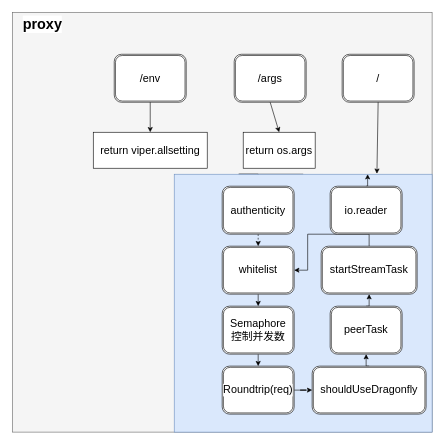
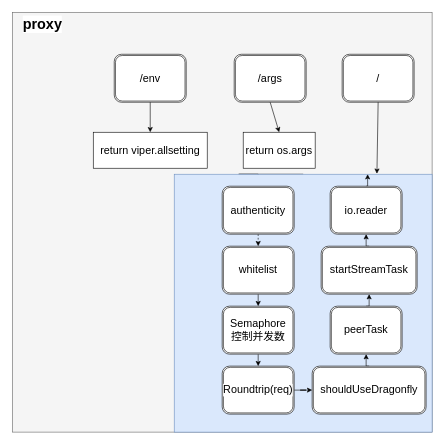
- <mxCell id="28" style="edgeStyle=orthogonalEdgeStyle;rounded=0;orthogonalLoop=1;jettySize=auto;html=1;exitX=0.5;exitY=0;exitDx=0;exitDy=0;fontSize=18;fontColor=#000000;" edge="1" parent="1" source="29" target="19"><mxGeometry relative="1" as="geometry" /></mxCell>
+ <mxCell id="28" style="edgeStyle=orthogonalEdgeStyle;rounded=0;orthogonalLoop=1;jettySize=auto;html=1;exitX=0.5;exitY=0;exitDx=0;exitDy=0;entryX=0.5;entryY=1;entryDx=0;entryDy=0;fontSize=18;fontColor=#000000;" edge="1" parent="1" source="29" target="31"><mxGeometry relative="1" as="geometry" /></mxCell>
